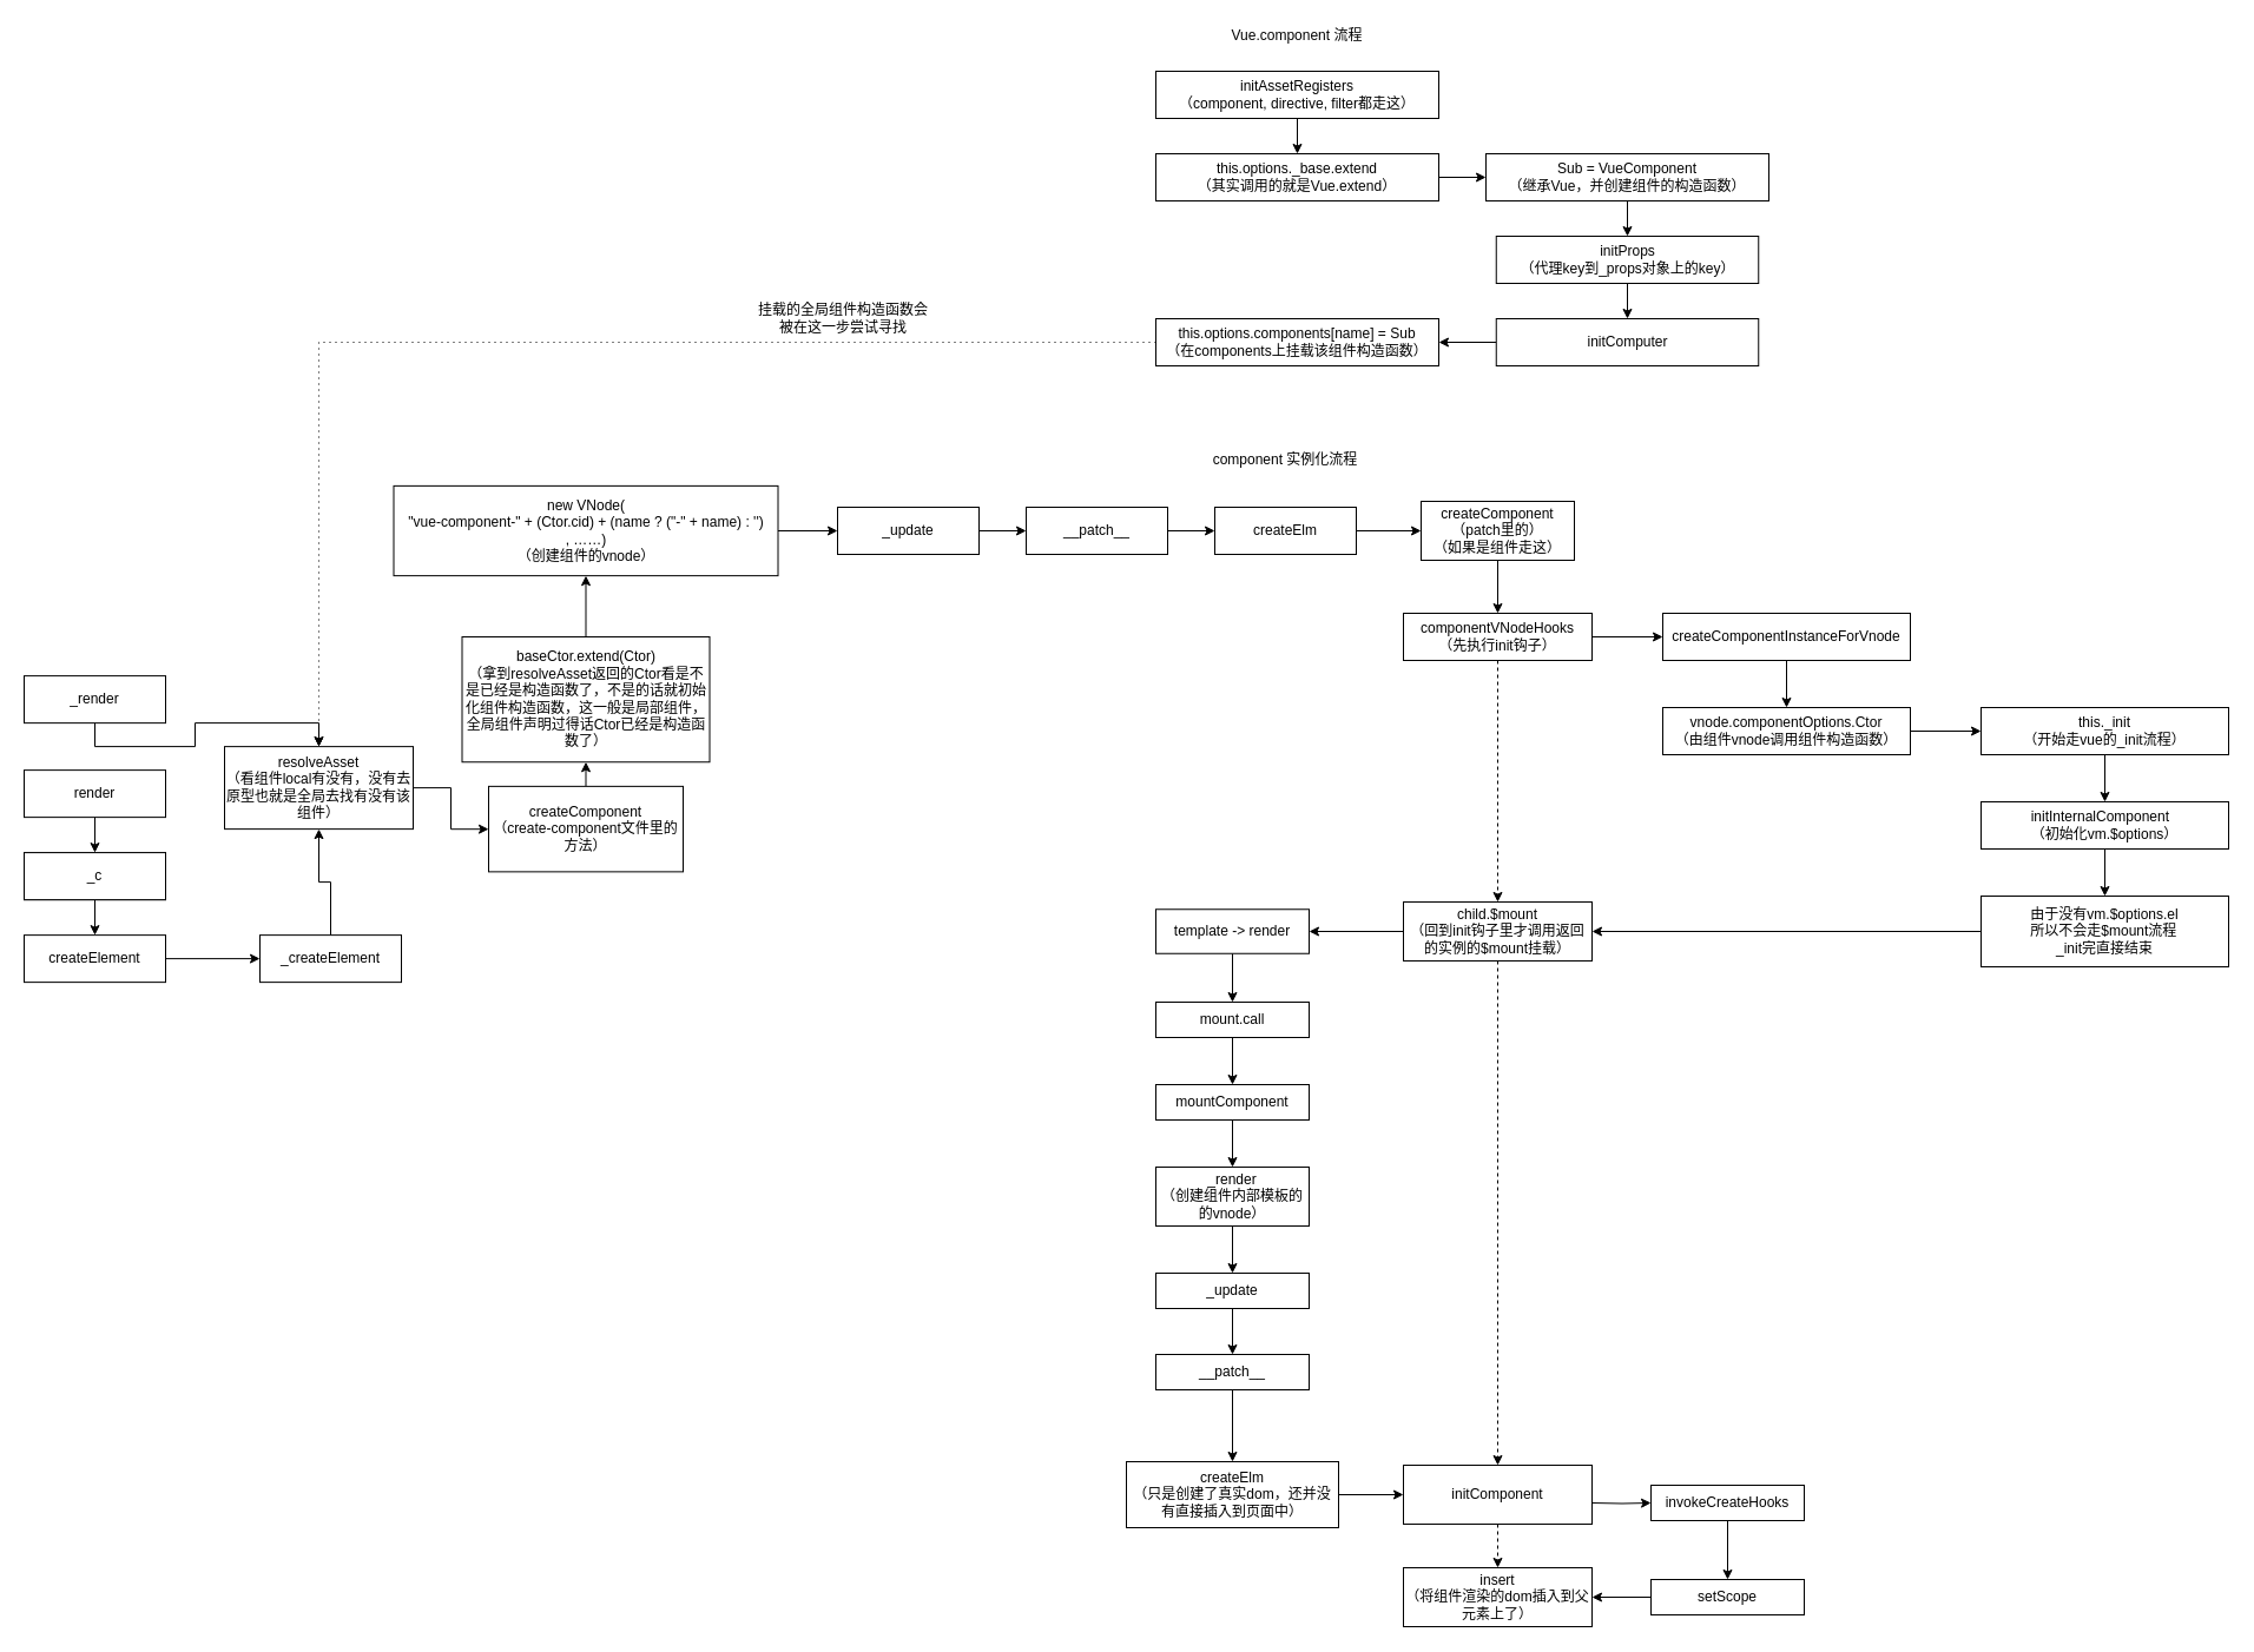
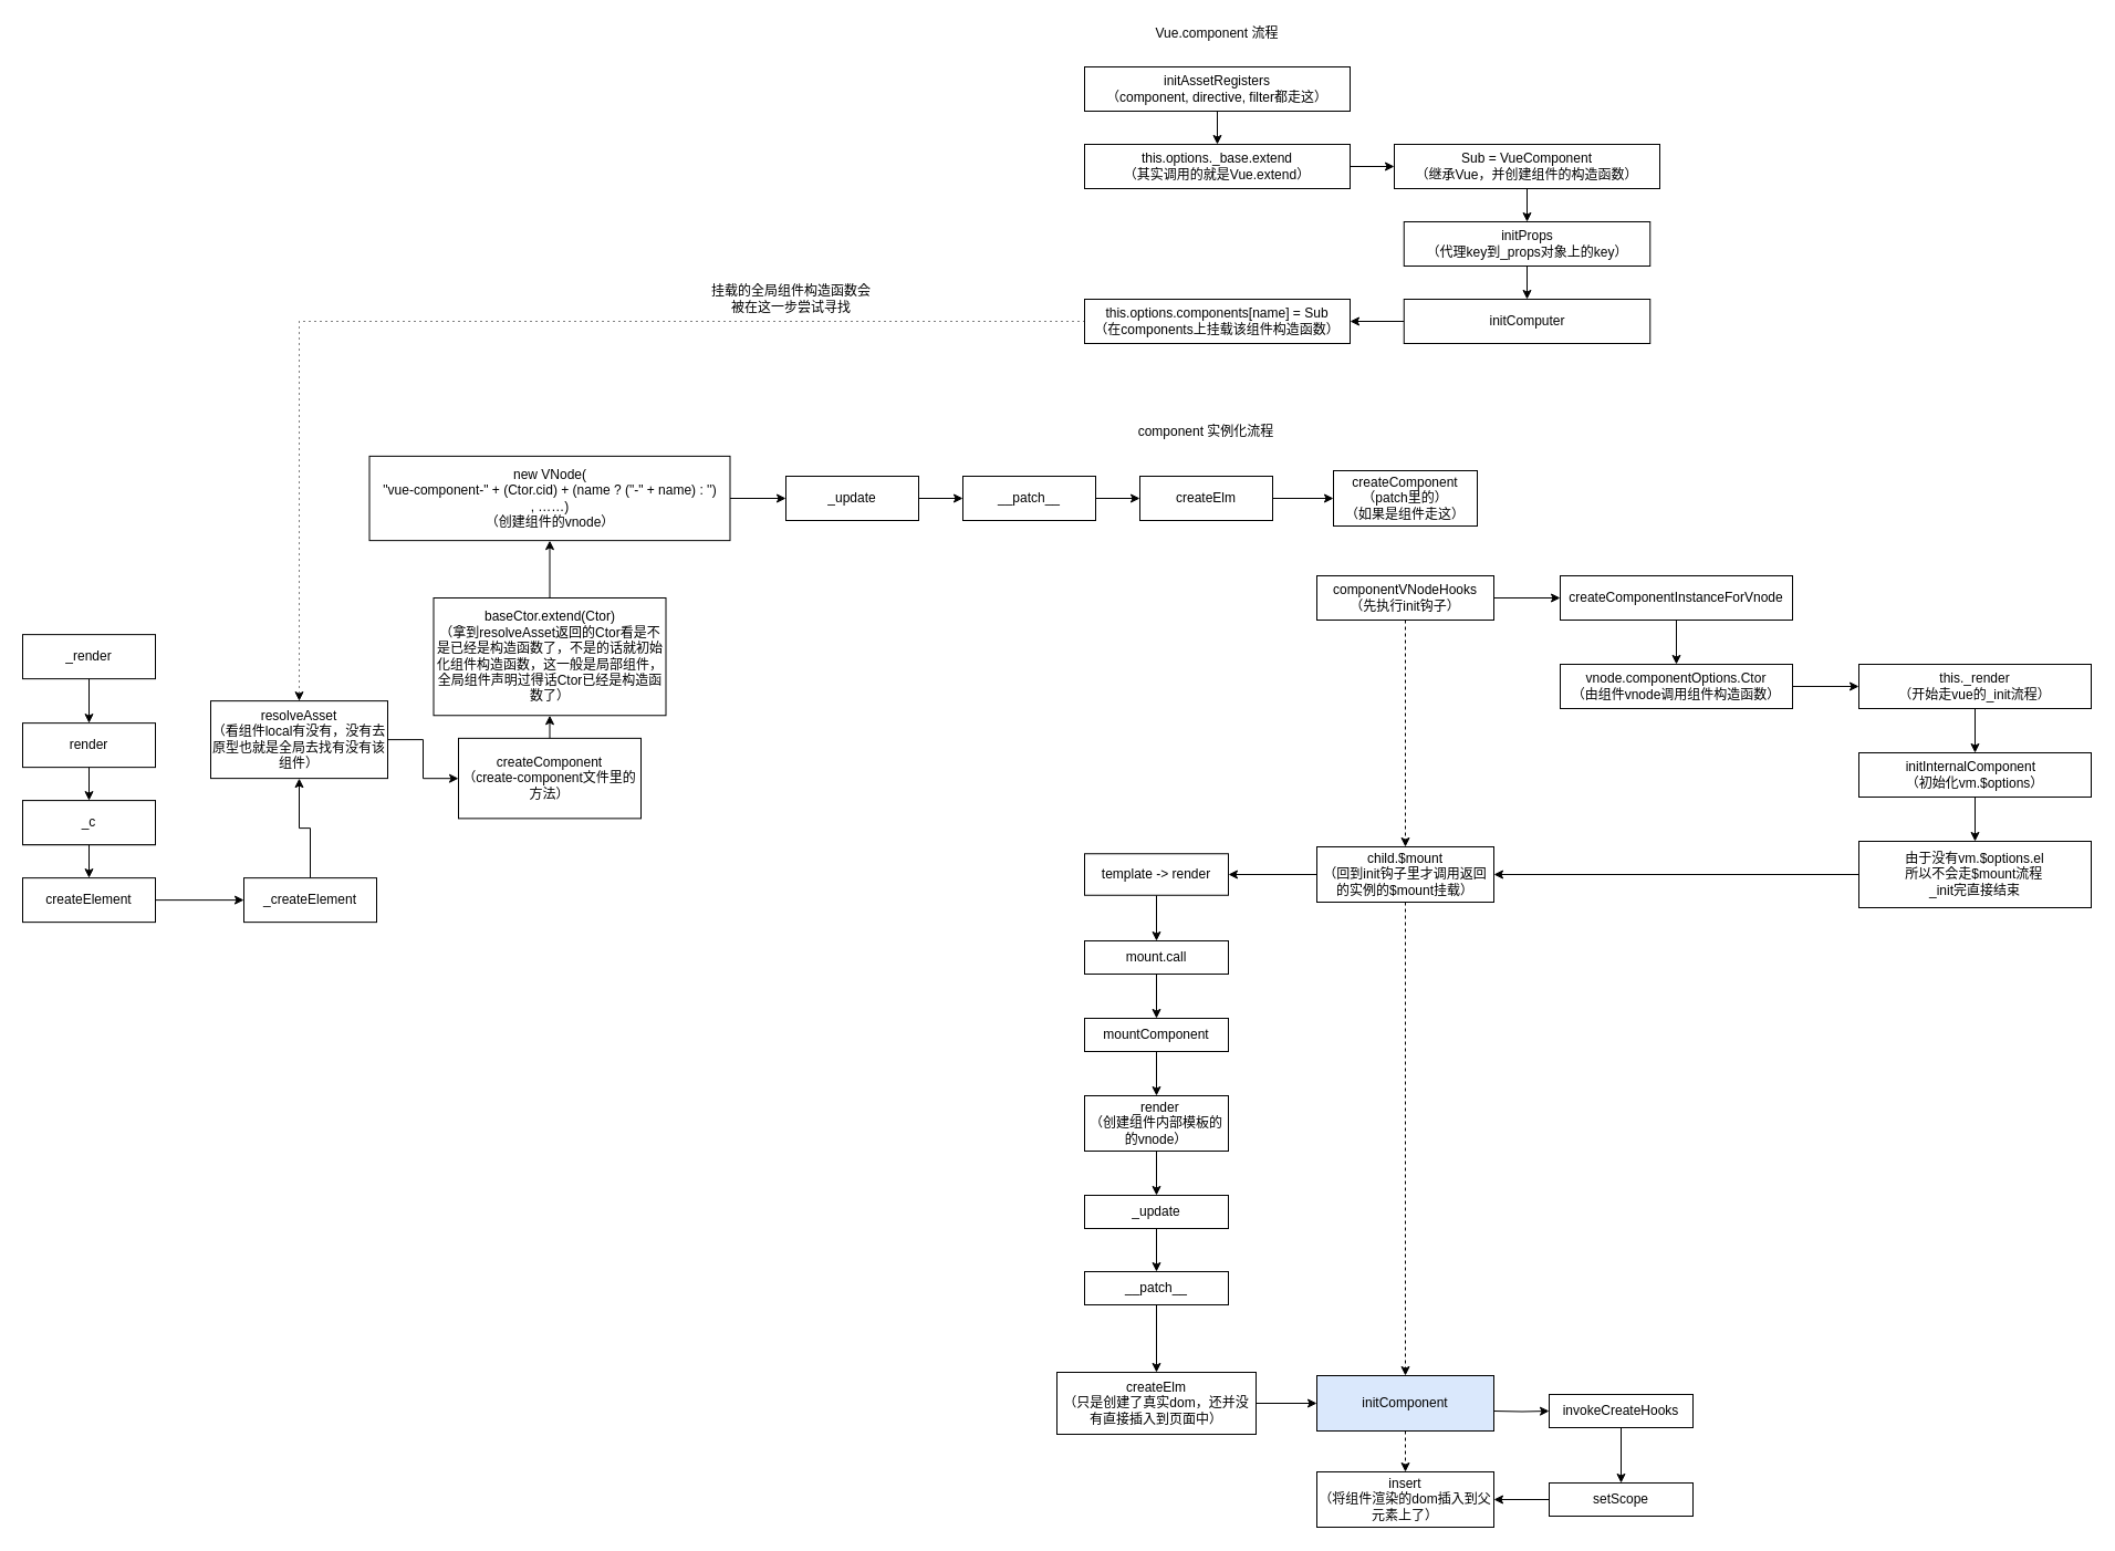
- <mxCell id="17" style="edgeStyle=orthogonalEdgeStyle;rounded=0;orthogonalLoop=1;jettySize=auto;html=1;exitX=0.5;exitY=1;exitDx=0;exitDy=0;entryX=0.5;entryY=0;entryDx=0;entryDy=0;" edge="1" parent="1" source="18" target="21"><mxGeometry relative="1" as="geometry" /></mxCell>
- <mxCell id="58" style="edgeStyle=orthogonalEdgeStyle;rounded=0;orthogonalLoop=1;jettySize=auto;html=1;exitX=0.5;exitY=1;exitDx=0;exitDy=0;" edge="1" parent="1" source="59" target="70"><mxGeometry relative="1" as="geometry" /></mxCell>
+ <mxCell id="58" style="edgeStyle=orthogonalEdgeStyle;rounded=0;orthogonalLoop=1;jettySize=auto;html=1;exitX=0.5;exitY=1;exitDx=0;exitDy=0;entryX=0.5;entryY=0;entryDx=0;entryDy=0;" edge="1" parent="1" source="59" target="61"><mxGeometry relative="1" as="geometry" /></mxCell>
- <mxCell id="29" value="&lt;div&gt;&lt;span&gt;this._init&lt;/span&gt;&lt;/div&gt;&lt;div style=&quot;text-align: left&quot;&gt;&lt;span&gt;（开始走vue的_init流程）&lt;/span&gt;&lt;/div&gt;" style="rounded=0;whiteSpace=wrap;html=1;" vertex="1" parent="1"><mxGeometry x="1680" y="600" width="210" height="40" as="geometry" /></mxCell>
+ <mxCell id="29" value="&lt;div&gt;&lt;span&gt;this._render&lt;/span&gt;&lt;/div&gt;&lt;div style=&quot;text-align: left&quot;&gt;&lt;span&gt;（开始走vue的_init流程）&lt;/span&gt;&lt;/div&gt;" style="rounded=0;whiteSpace=wrap;html=1;" vertex="1" parent="1"><mxGeometry x="1680" y="600" width="210" height="40" as="geometry" /></mxCell>
- <mxCell id="52" value="&lt;span style=&quot;text-align: left&quot;&gt;initComponent&lt;br&gt;&lt;/span&gt;" style="rounded=0;whiteSpace=wrap;html=1;" vertex="1" parent="1"><mxGeometry x="1190" y="1243" width="160" height="50" as="geometry" /></mxCell>
+ <mxCell id="52" value="&lt;span style=&quot;text-align: left&quot;&gt;initComponent&lt;br&gt;&lt;/span&gt;" style="rounded=0;whiteSpace=wrap;html=1;fillColor=#dae8fc;" vertex="1" parent="1"><mxGeometry x="1190" y="1243" width="160" height="50" as="geometry" /></mxCell>
